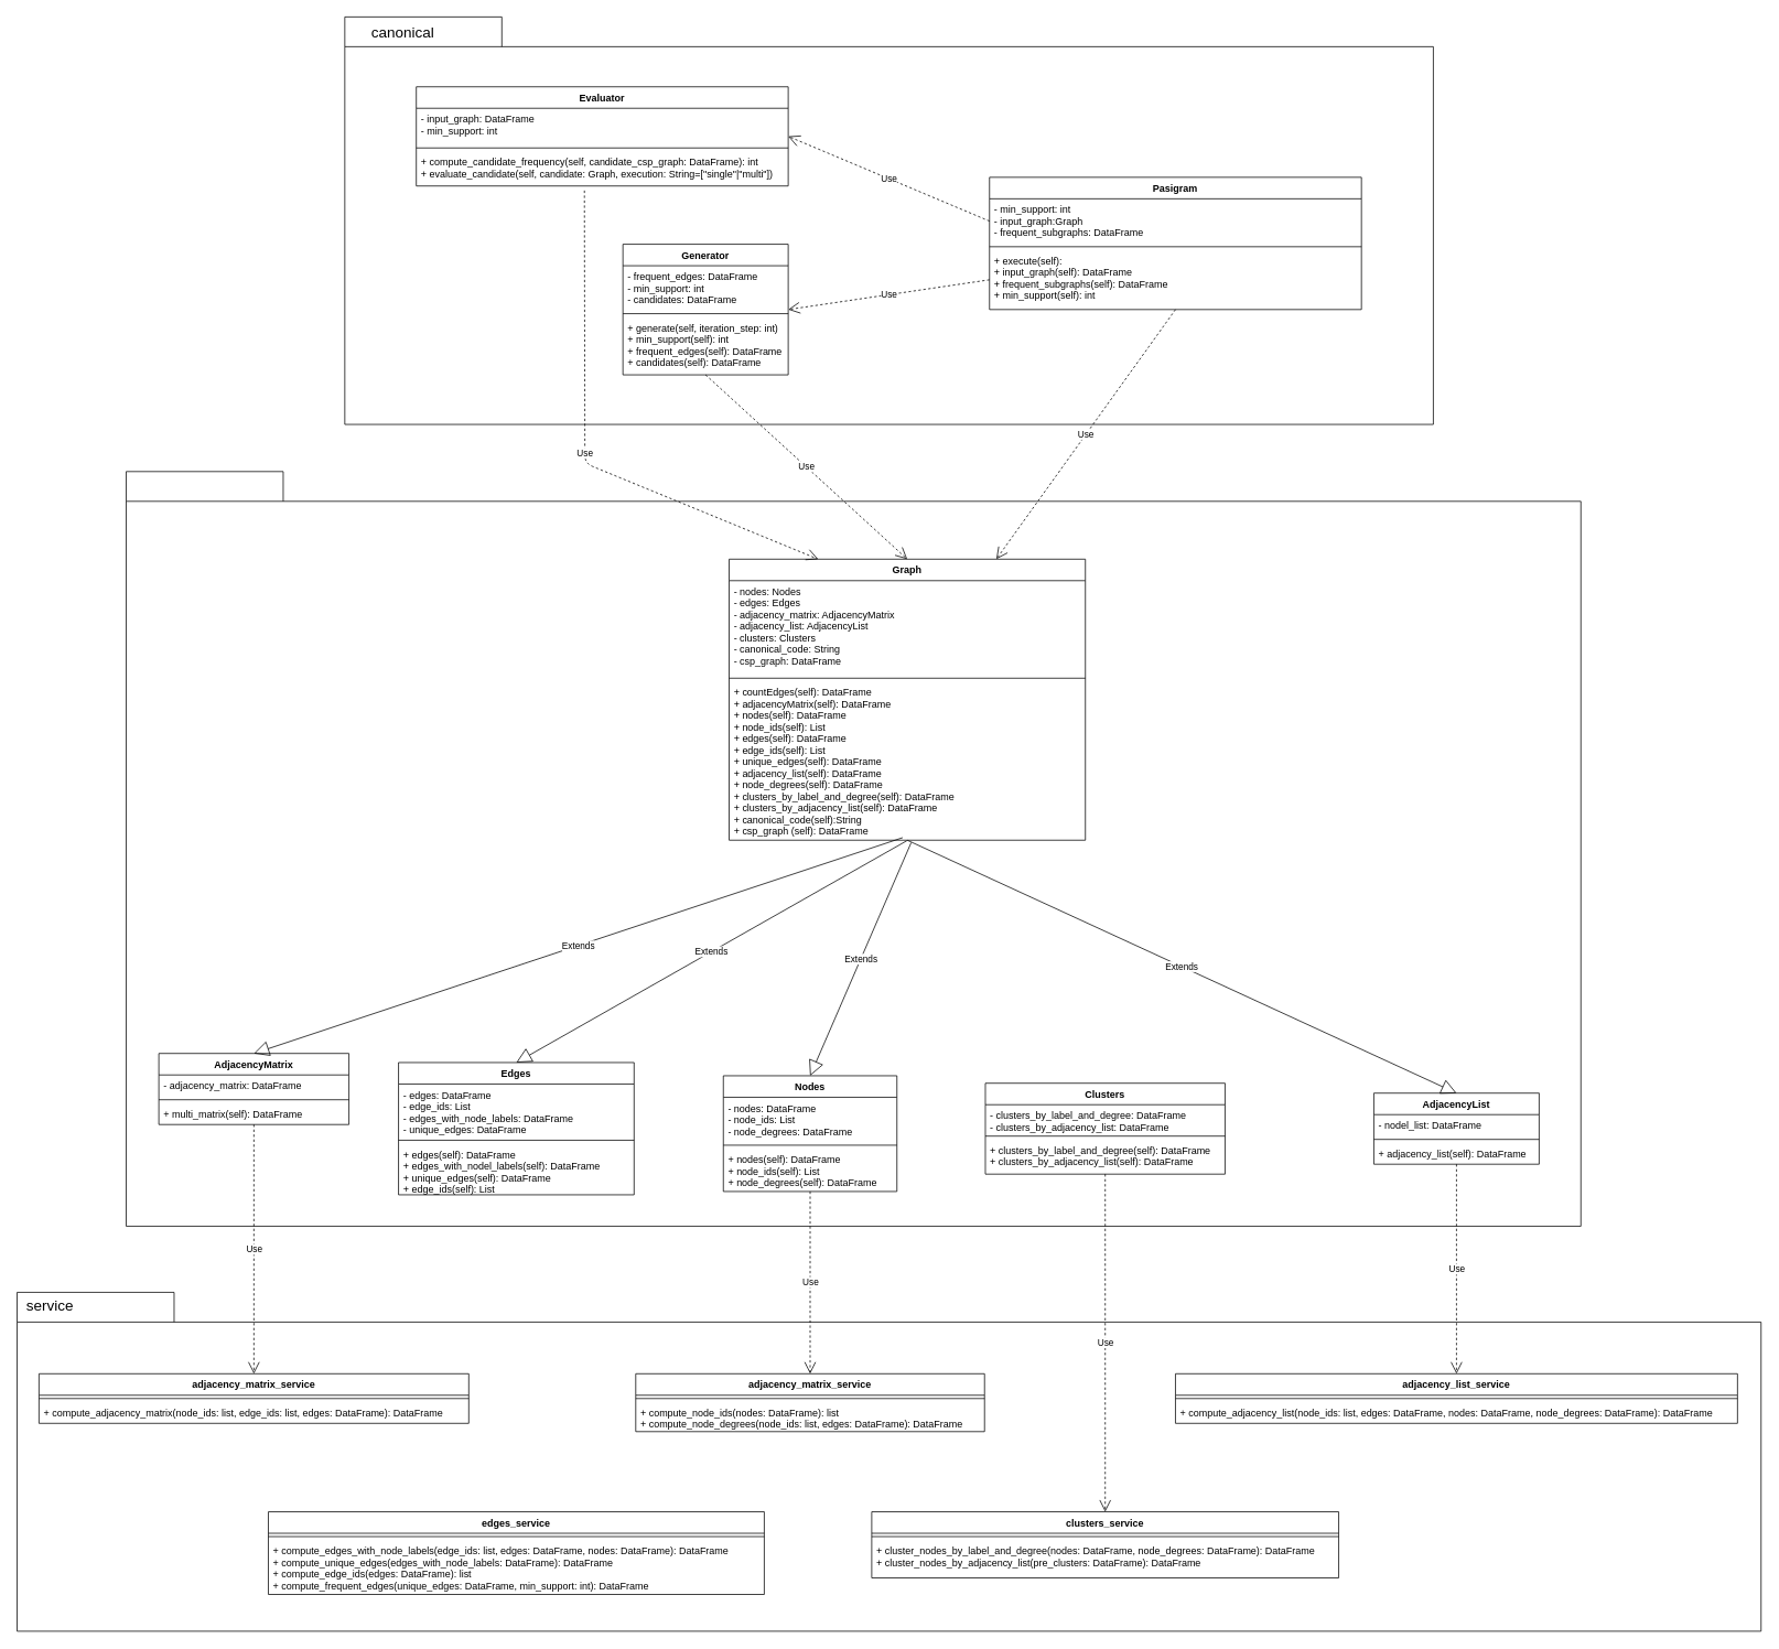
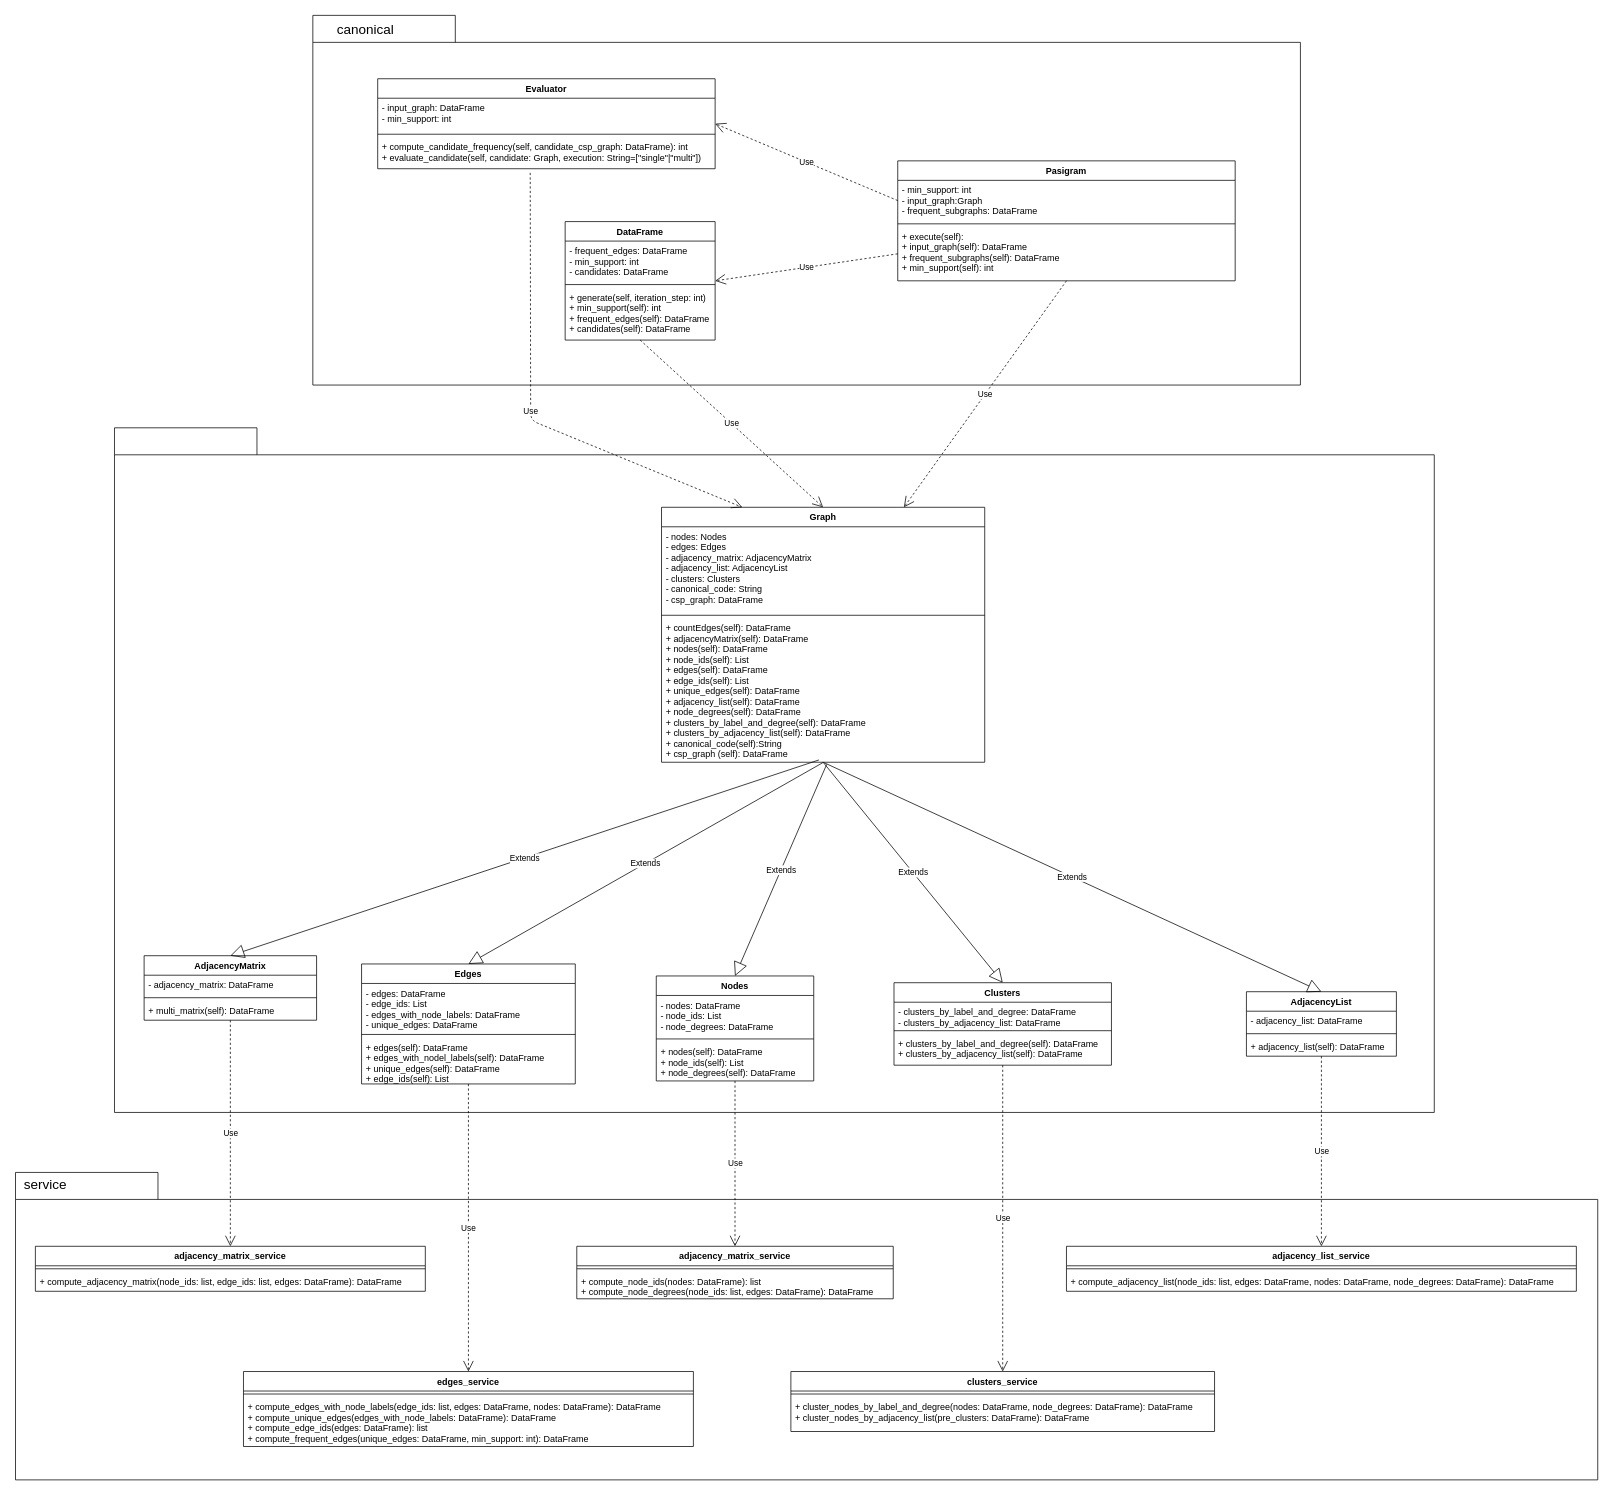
- <mxCell id="55" value="Generator" style="swimlane;fontStyle=1;align=center;verticalAlign=top;childLayout=stackLayout;horizontal=1;startSize=26;horizontalStack=0;resizeParent=1;resizeParentMax=0;resizeLast=0;collapsible=1;marginBottom=0;" parent="1" vertex="1"><mxGeometry x="753" y="295" width="200" height="158" as="geometry" /></mxCell>
+ <mxCell id="55" value="DataFrame" style="swimlane;fontStyle=1;align=center;verticalAlign=top;childLayout=stackLayout;horizontal=1;startSize=26;horizontalStack=0;resizeParent=1;resizeParentMax=0;resizeLast=0;collapsible=1;marginBottom=0;" parent="1" vertex="1"><mxGeometry x="753" y="295" width="200" height="158" as="geometry" /></mxCell>
+ <mxCell id="32" value="Extends" style="endArrow=block;endSize=16;endFill=0;html=1;entryX=0.5;entryY=0;entryDx=0;entryDy=0;exitX=0.5;exitY=1;exitDx=0;exitDy=0;" parent="1" source="5" target="25" edge="1"><mxGeometry width="160" relative="1" as="geometry"><mxPoint x="1106.5" y="1035" as="sourcePoint" /><mxPoint x="1151.294" y="1298.294" as="targetPoint" /></mxGeometry></mxCell>
- <mxCell id="18" value="- nodel_list: DataFrame" style="text;strokeColor=none;fillColor=none;align=left;verticalAlign=top;spacingLeft=4;spacingRight=4;overflow=hidden;rotatable=0;points=[[0,0.5],[1,0.5]];portConstraint=eastwest;" parent="17" vertex="1"><mxGeometry y="26" width="200" height="26" as="geometry" /></mxCell>
+ <mxCell id="18" value="- adjacency_list: DataFrame" style="text;strokeColor=none;fillColor=none;align=left;verticalAlign=top;spacingLeft=4;spacingRight=4;overflow=hidden;rotatable=0;points=[[0,0.5],[1,0.5]];portConstraint=eastwest;" parent="17" vertex="1"><mxGeometry y="26" width="200" height="26" as="geometry" /></mxCell>
+ <mxCell id="51" value="Use" style="endArrow=open;endSize=12;dashed=1;html=1;entryX=0.5;entryY=0;entryDx=0;entryDy=0;" parent="1" source="13" target="37" edge="1"><mxGeometry width="160" relative="1" as="geometry"><mxPoint x="433.396" y="1365" as="sourcePoint" /><mxPoint x="306.667" y="1666" as="targetPoint" /></mxGeometry></mxCell>
